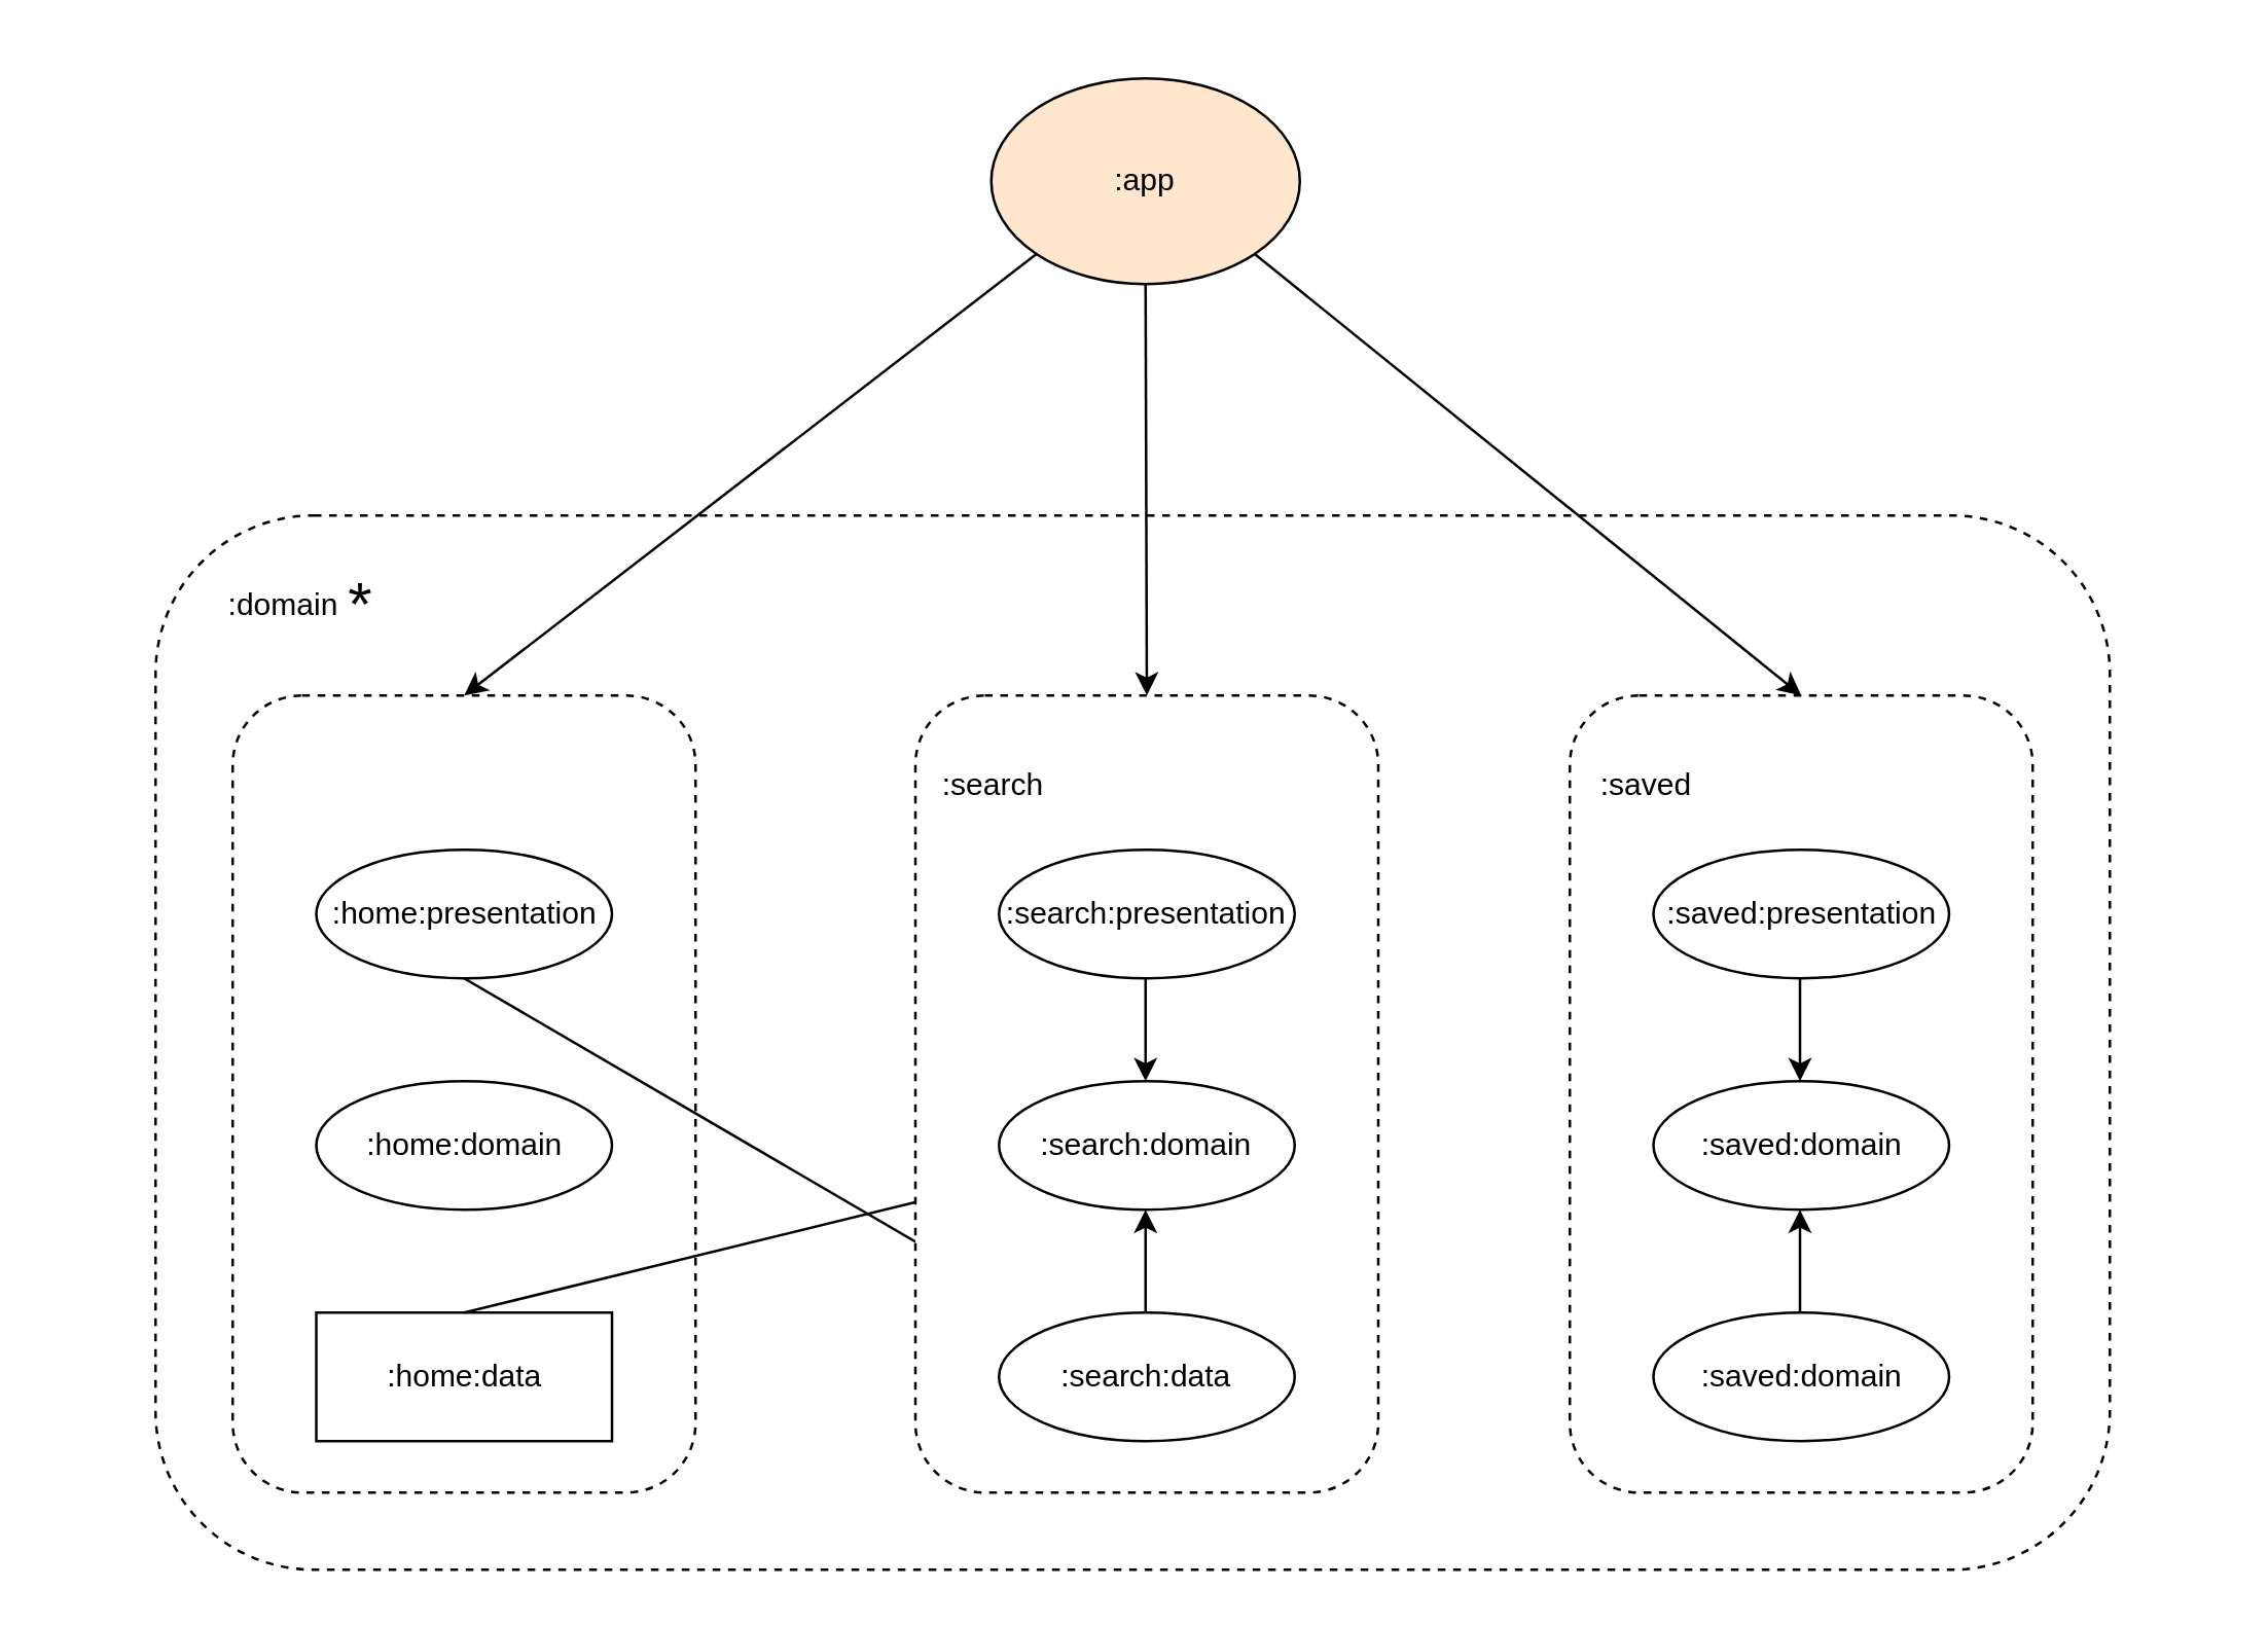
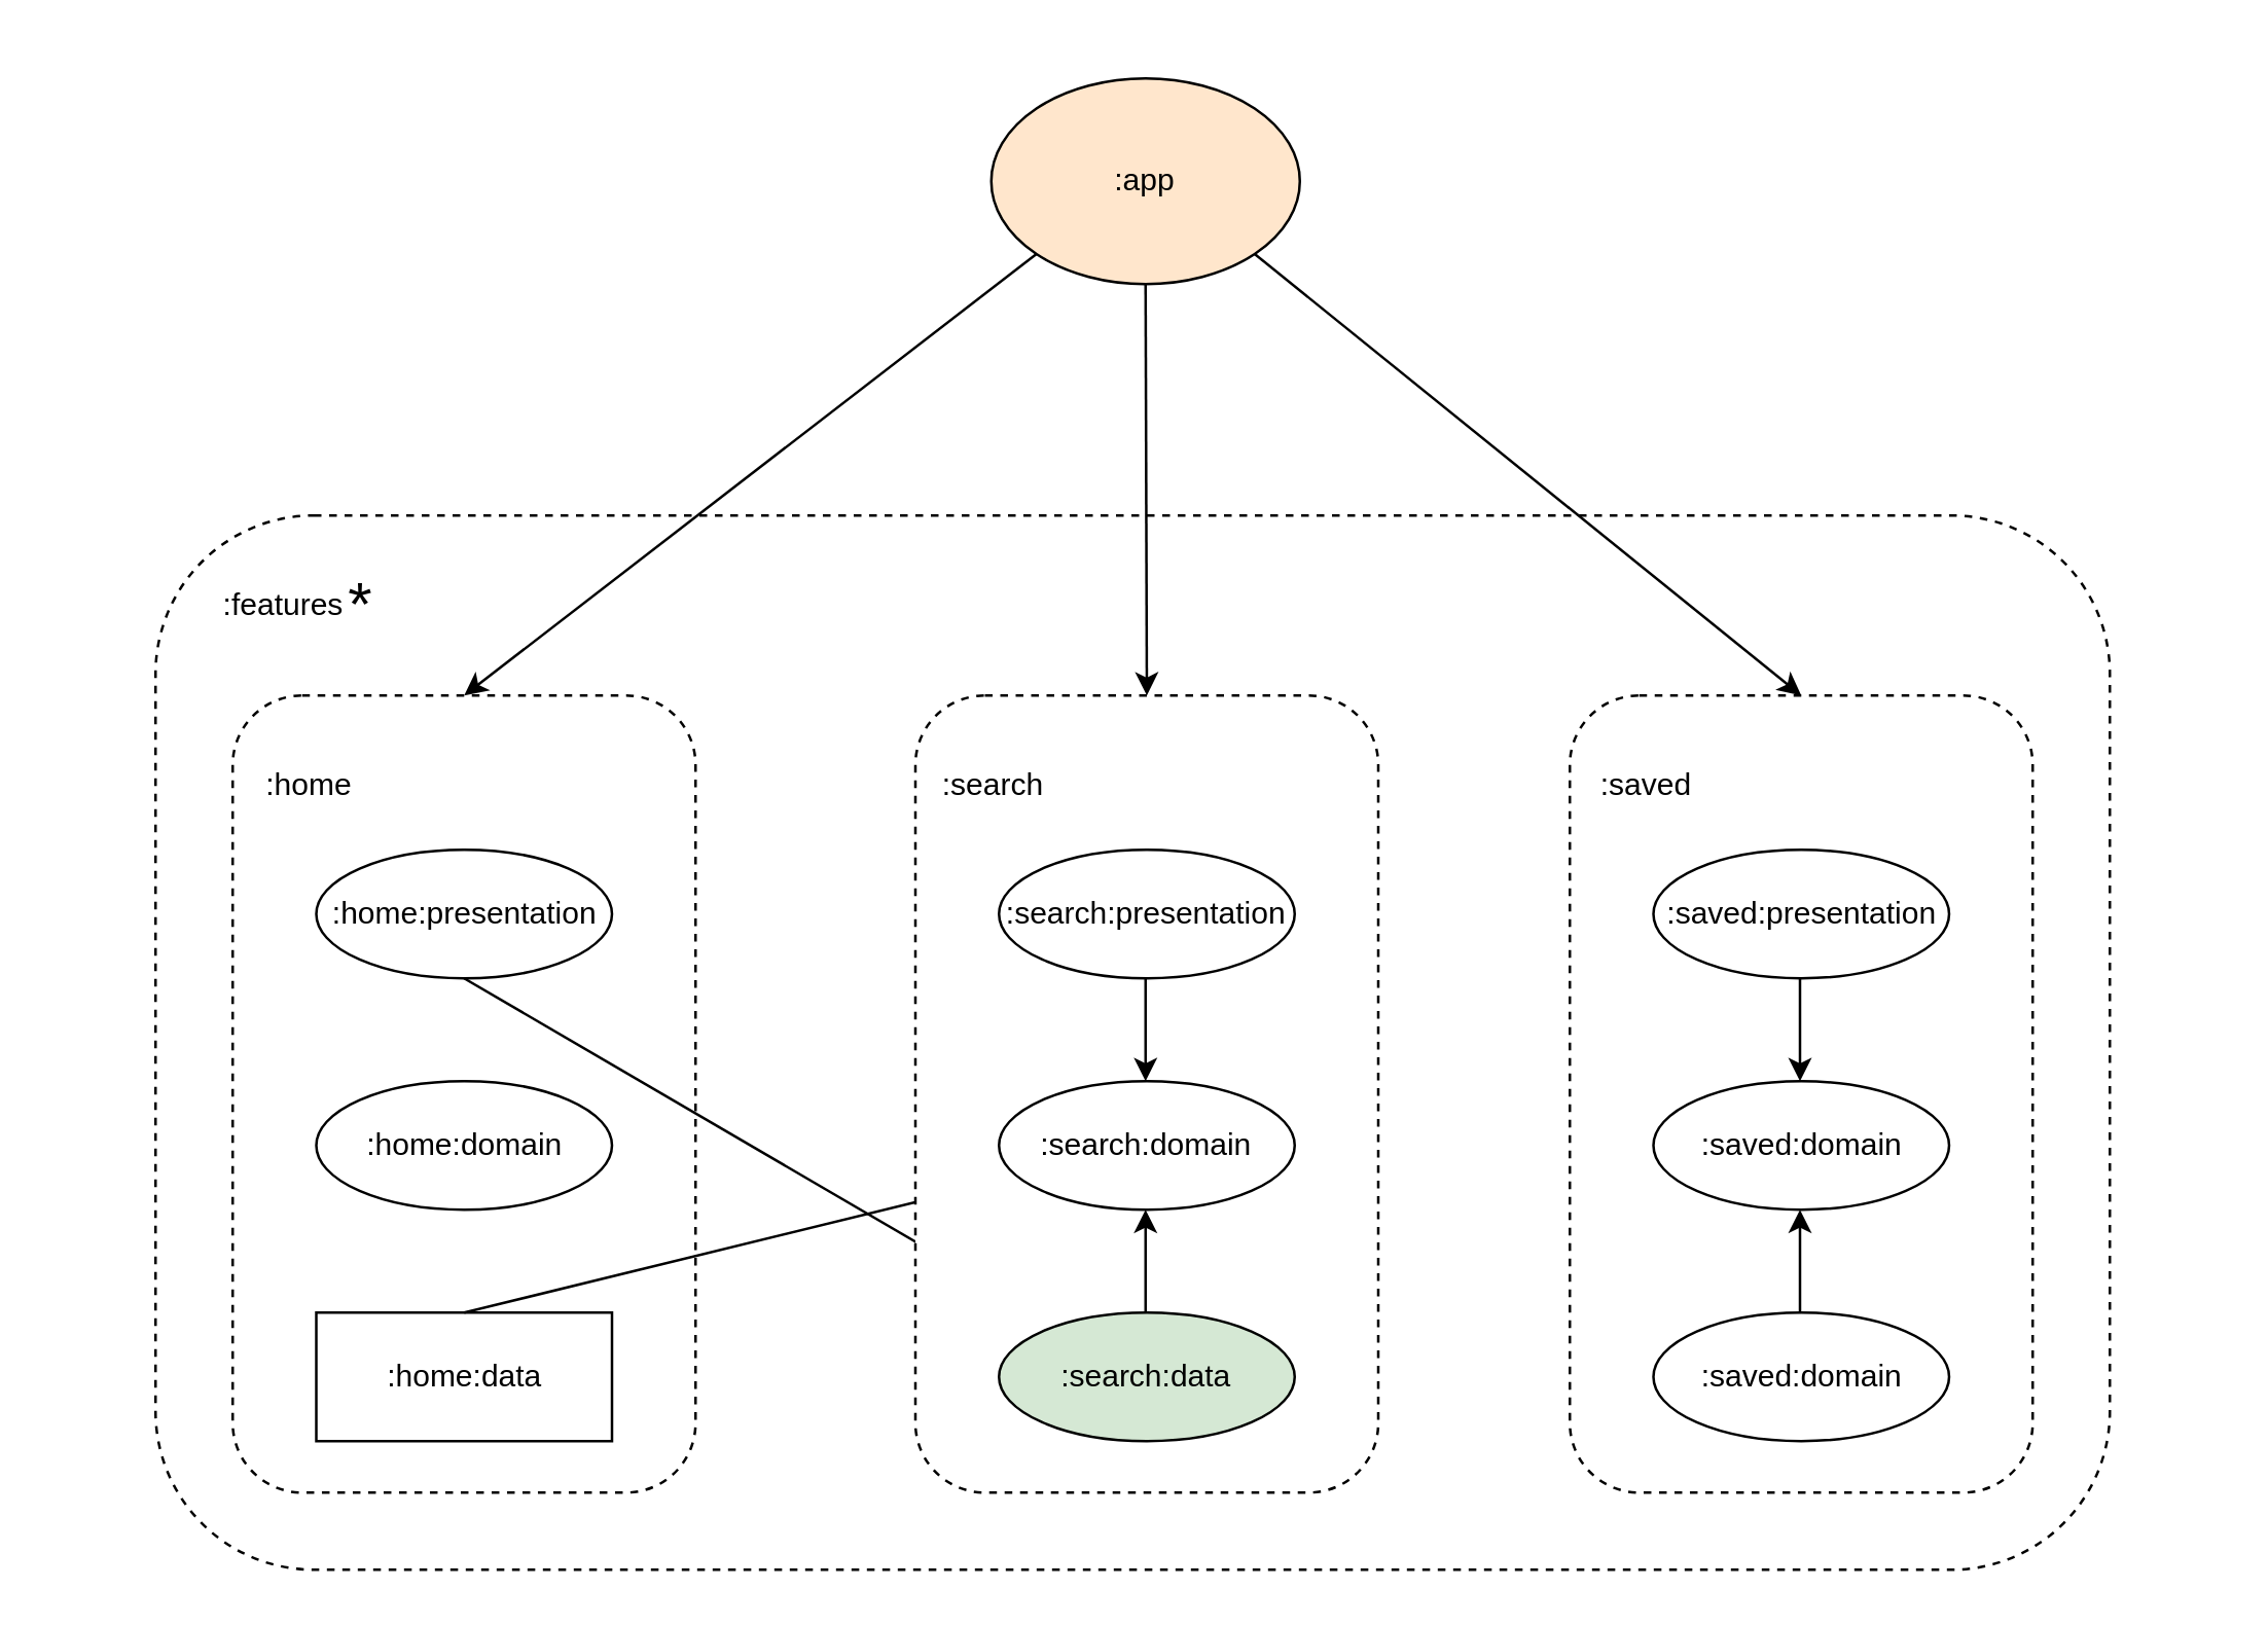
- <mxCell id="5" value=":domain" style="text;html=1;align=center;verticalAlign=middle;whiteSpace=wrap;rounded=0;" parent="1" vertex="1"><mxGeometry x="80" y="220" width="60" height="30" as="geometry" /></mxCell>
+ <mxCell id="5" value=":features" style="text;html=1;align=center;verticalAlign=middle;whiteSpace=wrap;rounded=0;" parent="1" vertex="1"><mxGeometry x="80" y="220" width="60" height="30" as="geometry" /></mxCell>
+ <mxCell id="10" value=":home" style="text;html=1;align=center;verticalAlign=middle;whiteSpace=wrap;rounded=0;" parent="1" vertex="1"><mxGeometry x="90" y="290" width="60" height="30" as="geometry" /></mxCell>
- <mxCell id="17" value=":search:data" style="ellipse;whiteSpace=wrap;html=1;" parent="1" vertex="1"><mxGeometry x="388" y="510" width="115" height="50" as="geometry" /></mxCell>
+ <mxCell id="17" value=":search:data" style="ellipse;whiteSpace=wrap;html=1;fillColor=#d5e8d4;" parent="1" vertex="1"><mxGeometry x="388" y="510" width="115" height="50" as="geometry" /></mxCell>
